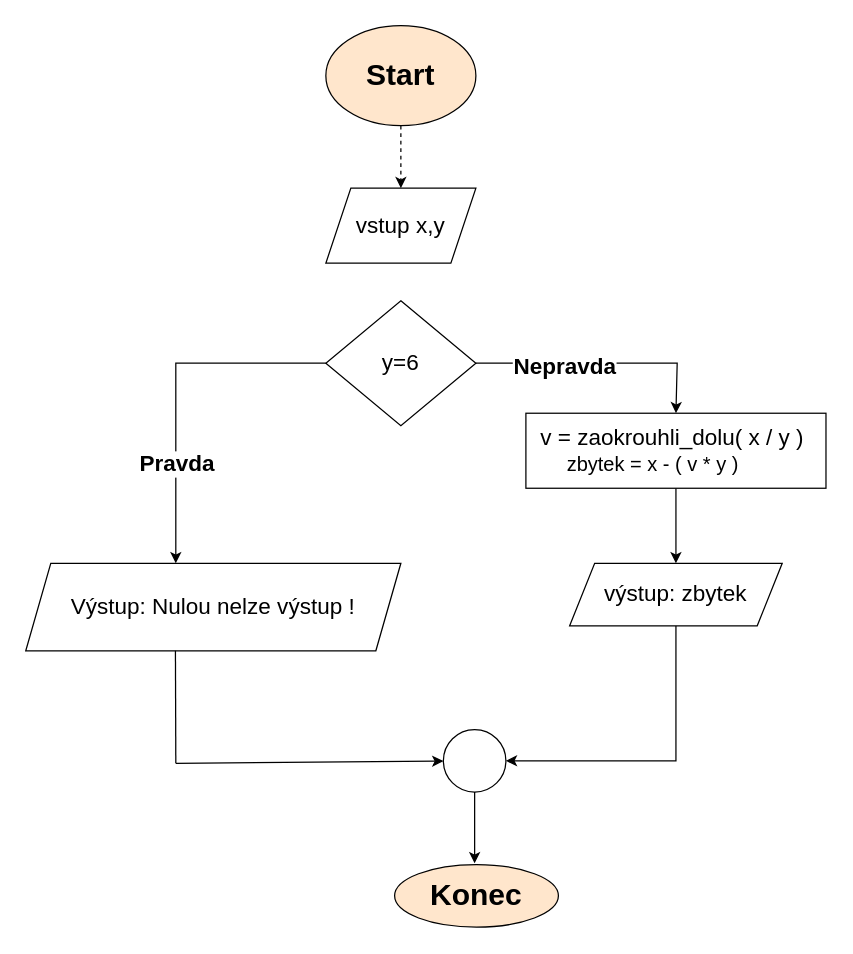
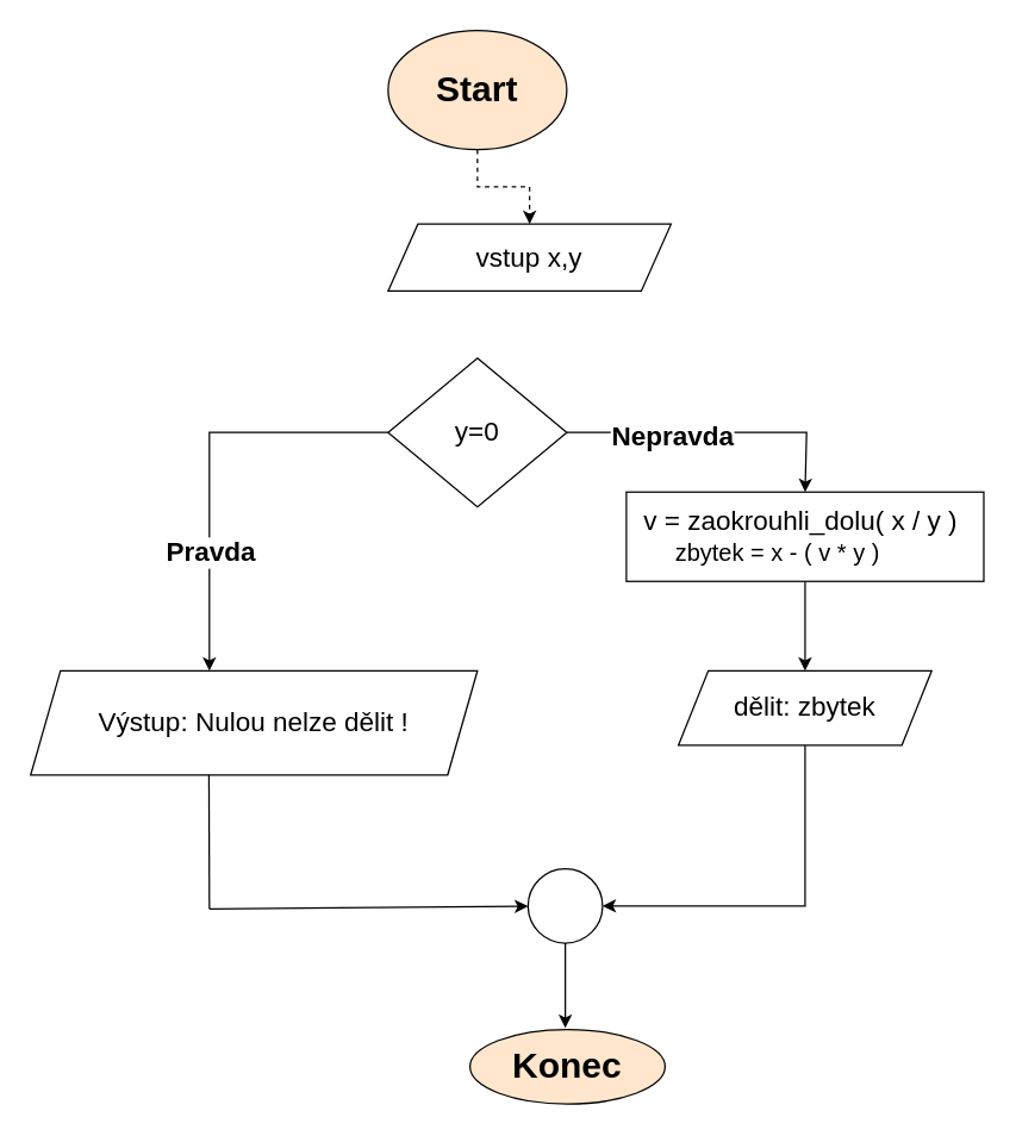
- <mxCell id="9" value="&lt;font style=&quot;font-size: 18px;&quot;&gt;vstup x,y&lt;/font&gt;" style="shape=parallelogram;perimeter=parallelogramPerimeter;whiteSpace=wrap;html=1;fixedSize=1;" parent="1" vertex="1"><mxGeometry x="260" y="150" width="120" height="60" as="geometry" /></mxCell>
+ <mxCell id="9" value="&lt;font style=&quot;font-size: 18px;&quot;&gt;vstup x,y&lt;/font&gt;" style="shape=parallelogram;perimeter=parallelogramPerimeter;whiteSpace=wrap;html=1;fixedSize=1;" parent="1" vertex="1"><mxGeometry x="260" y="150" width="190" height="45" as="geometry" /></mxCell>
- <mxCell id="6" value="&lt;font style=&quot;font-size: 18px;&quot;&gt;y=6&lt;/font&gt;" style="rhombus;whiteSpace=wrap;html=1;" parent="1" vertex="1"><mxGeometry x="260" y="240" width="120" height="100" as="geometry" /></mxCell>
+ <mxCell id="6" value="&lt;font style=&quot;font-size: 18px;&quot;&gt;y=0&lt;/font&gt;" style="rhombus;whiteSpace=wrap;html=1;" parent="1" vertex="1"><mxGeometry x="260" y="240" width="120" height="100" as="geometry" /></mxCell>
- <mxCell id="15" value="&lt;font style=&quot;font-size: 18px;&quot;&gt;výstup: zbytek&lt;/font&gt;" style="shape=parallelogram;perimeter=parallelogramPerimeter;whiteSpace=wrap;html=1;fixedSize=1;" vertex="1" parent="1"><mxGeometry x="455" y="450" width="170" height="50" as="geometry" /></mxCell>
+ <mxCell id="15" value="&lt;font style=&quot;font-size: 18px;&quot;&gt;dělit: zbytek&lt;/font&gt;" style="shape=parallelogram;perimeter=parallelogramPerimeter;whiteSpace=wrap;html=1;fixedSize=1;" vertex="1" parent="1"><mxGeometry x="455" y="450" width="170" height="50" as="geometry" /></mxCell>
- <mxCell id="10" value="&lt;font style=&quot;font-size: 18px;&quot;&gt;Výstup: Nulou nelze výstup !&lt;/font&gt;" style="shape=parallelogram;perimeter=parallelogramPerimeter;whiteSpace=wrap;html=1;fixedSize=1;" vertex="1" parent="1"><mxGeometry x="20" y="450" width="300" height="70" as="geometry" /></mxCell>
+ <mxCell id="10" value="&lt;font style=&quot;font-size: 18px;&quot;&gt;Výstup: Nulou nelze dělit !&lt;/font&gt;" style="shape=parallelogram;perimeter=parallelogramPerimeter;whiteSpace=wrap;html=1;fixedSize=1;" vertex="1" parent="1"><mxGeometry x="20" y="450" width="300" height="70" as="geometry" /></mxCell>
